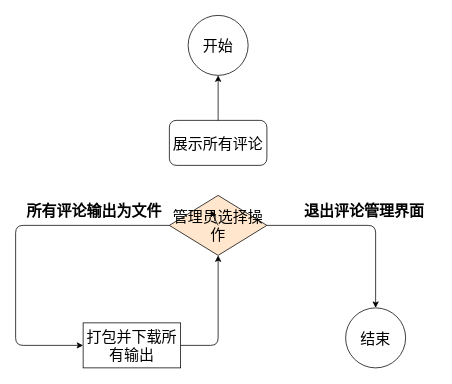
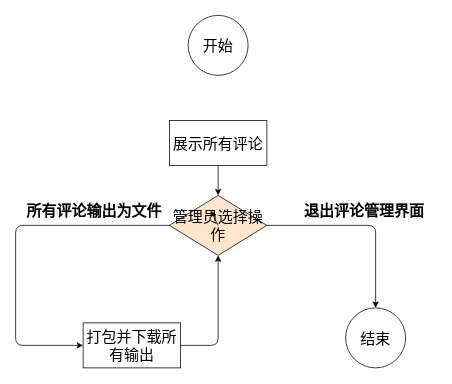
- <mxCell id="9" value="" style="endArrow=classic;html=1;" parent="1" source="8" target="2" edge="1"><mxGeometry width="50" height="50" relative="1" as="geometry"><mxPoint x="230" y="250" as="sourcePoint" /><mxPoint x="280" y="200" as="targetPoint" /></mxGeometry></mxCell>
+ <mxCell id="9" value="" style="endArrow=classic;html=1;" parent="1" source="8" target="3" edge="1"><mxGeometry width="50" height="50" relative="1" as="geometry"><mxPoint x="230" y="250" as="sourcePoint" /><mxPoint x="280" y="200" as="targetPoint" /></mxGeometry></mxCell>
- <mxCell id="8" value="&lt;span style=&quot;font-size: 20px&quot;&gt;展示所有评论&lt;/span&gt;" style="whiteSpace=wrap;html=1;rounded=1;" parent="1" vertex="1"><mxGeometry x="225" y="160" width="130" height="60" as="geometry" /></mxCell>
+ <mxCell id="8" value="&lt;span style=&quot;font-size: 20px&quot;&gt;展示所有评论&lt;/span&gt;" style="rounded=0;whiteSpace=wrap;html=1;" parent="1" vertex="1"><mxGeometry x="225" y="160" width="130" height="60" as="geometry" /></mxCell>
